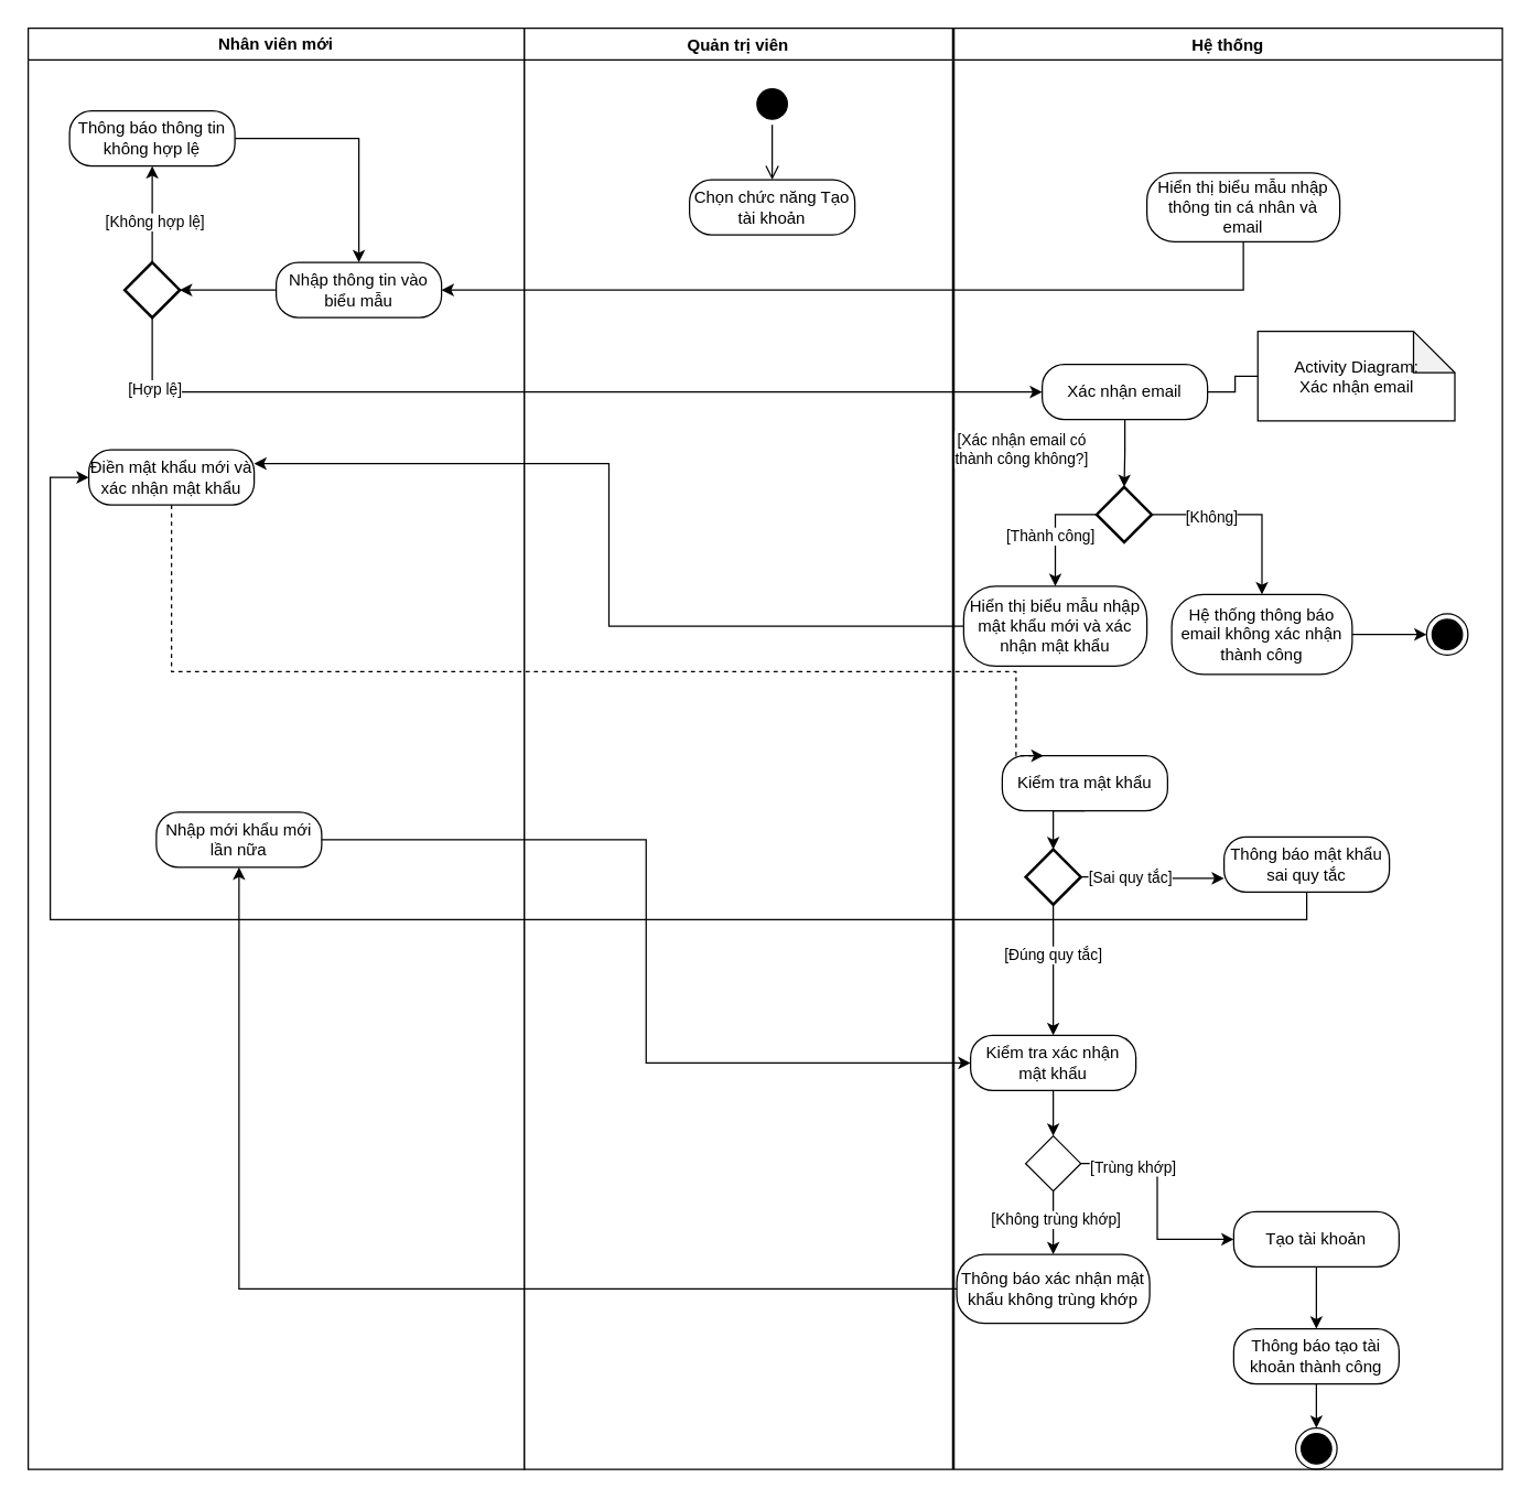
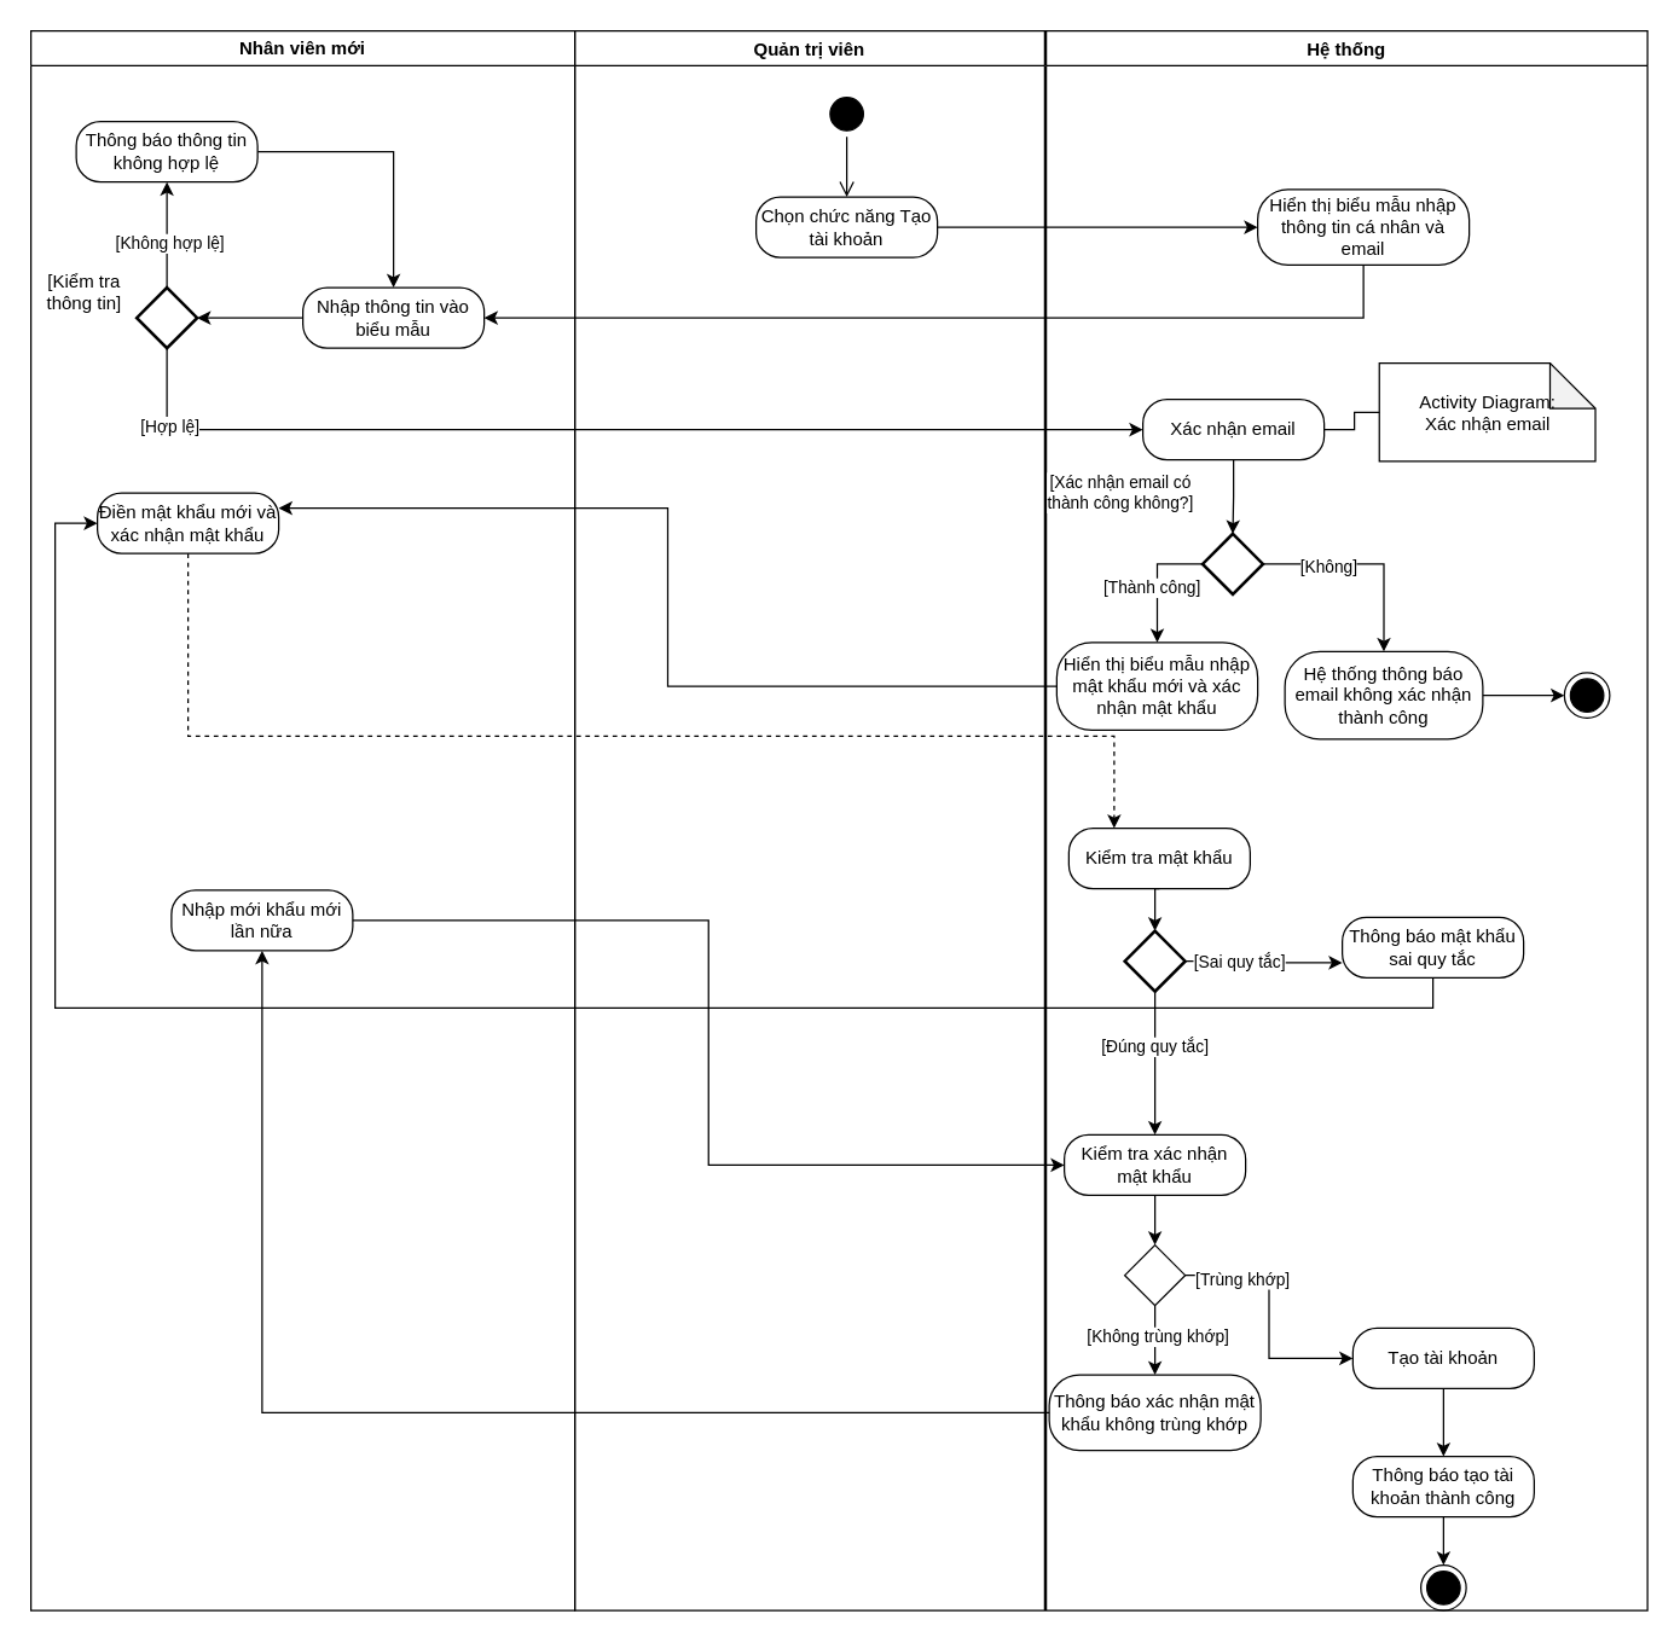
+ <mxCell id="43" style="edgeStyle=orthogonalEdgeStyle;rounded=0;orthogonalLoop=1;jettySize=auto;html=1;exitX=1;exitY=0.5;exitDx=0;exitDy=0;" edge="1" parent="1" source="40" target="3"><mxGeometry relative="1" as="geometry" /></mxCell>
+ <mxCell id="53" value="[Kiểm tra&lt;div&gt;thông tin]&lt;/div&gt;" style="text;html=1;align=center;verticalAlign=middle;resizable=0;points=[];autosize=1;strokeColor=none;fillColor=none;" vertex="1" parent="45"><mxGeometry y="153" width="70" height="40" as="geometry" /></mxCell>
- <mxCell id="18" value="Kiểm tra mật khẩu" style="rounded=1;whiteSpace=wrap;html=1;arcSize=40;fontColor=#000000;fillColor=#FFFFFF;strokeColor=#000000;" vertex="1" parent="2"><mxGeometry x="35" y="528" width="120" height="40" as="geometry" /></mxCell>
+ <mxCell id="18" value="Kiểm tra mật khẩu" style="rounded=1;whiteSpace=wrap;html=1;arcSize=40;fontColor=#000000;fillColor=#FFFFFF;strokeColor=#000000;" vertex="1" parent="2"><mxGeometry x="15" y="528" width="120" height="40" as="geometry" /></mxCell>
